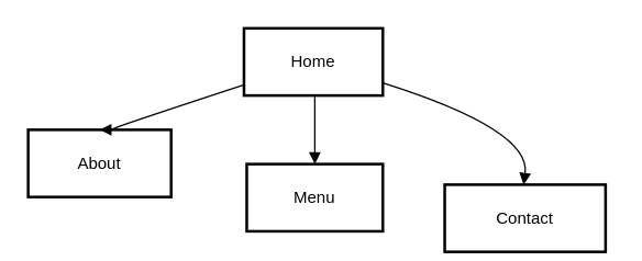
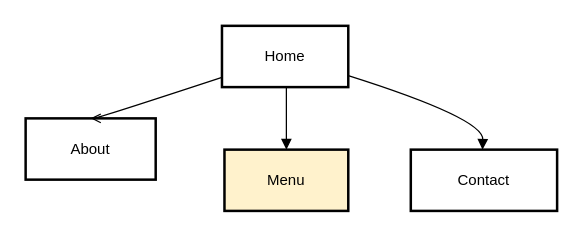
- <mxCell id="6" value="" style="curved=1;startArrow=none;endArrow=block;exitX=0;exitY=0.84;entryX=0.5;entryY=0;" edge="1" parent="1" source="2" target="3"><mxGeometry relative="1" as="geometry"><Array as="points"><mxPoint x="77" y="94" /></Array></mxGeometry></mxCell>
+ <mxCell id="6" value="" style="curved=1;startArrow=none;endArrow=open;exitX=0;exitY=0.84;entryX=0.5;entryY=0;" edge="1" parent="1" source="2" target="3"><mxGeometry relative="1" as="geometry"><Array as="points"><mxPoint x="77" y="94" /></Array></mxGeometry></mxCell>
- <mxCell id="4" value="Menu" style="whiteSpace=wrap;strokeWidth=2;" vertex="1" parent="1"><mxGeometry x="179" y="119" width="99" height="49" as="geometry" /></mxCell>
+ <mxCell id="4" value="Menu" style="whiteSpace=wrap;strokeWidth=2;fillColor=#fff2cc;" vertex="1" parent="1"><mxGeometry x="179" y="119" width="99" height="49" as="geometry" /></mxCell>
- <mxCell id="5" value="Contact" style="whiteSpace=wrap;strokeWidth=2;" vertex="1" parent="1"><mxGeometry x="323" y="134" width="117" height="49" as="geometry" /></mxCell>
+ <mxCell id="5" value="Contact" style="whiteSpace=wrap;strokeWidth=2;" vertex="1" parent="1"><mxGeometry x="328" y="119" width="117" height="49" as="geometry" /></mxCell>
